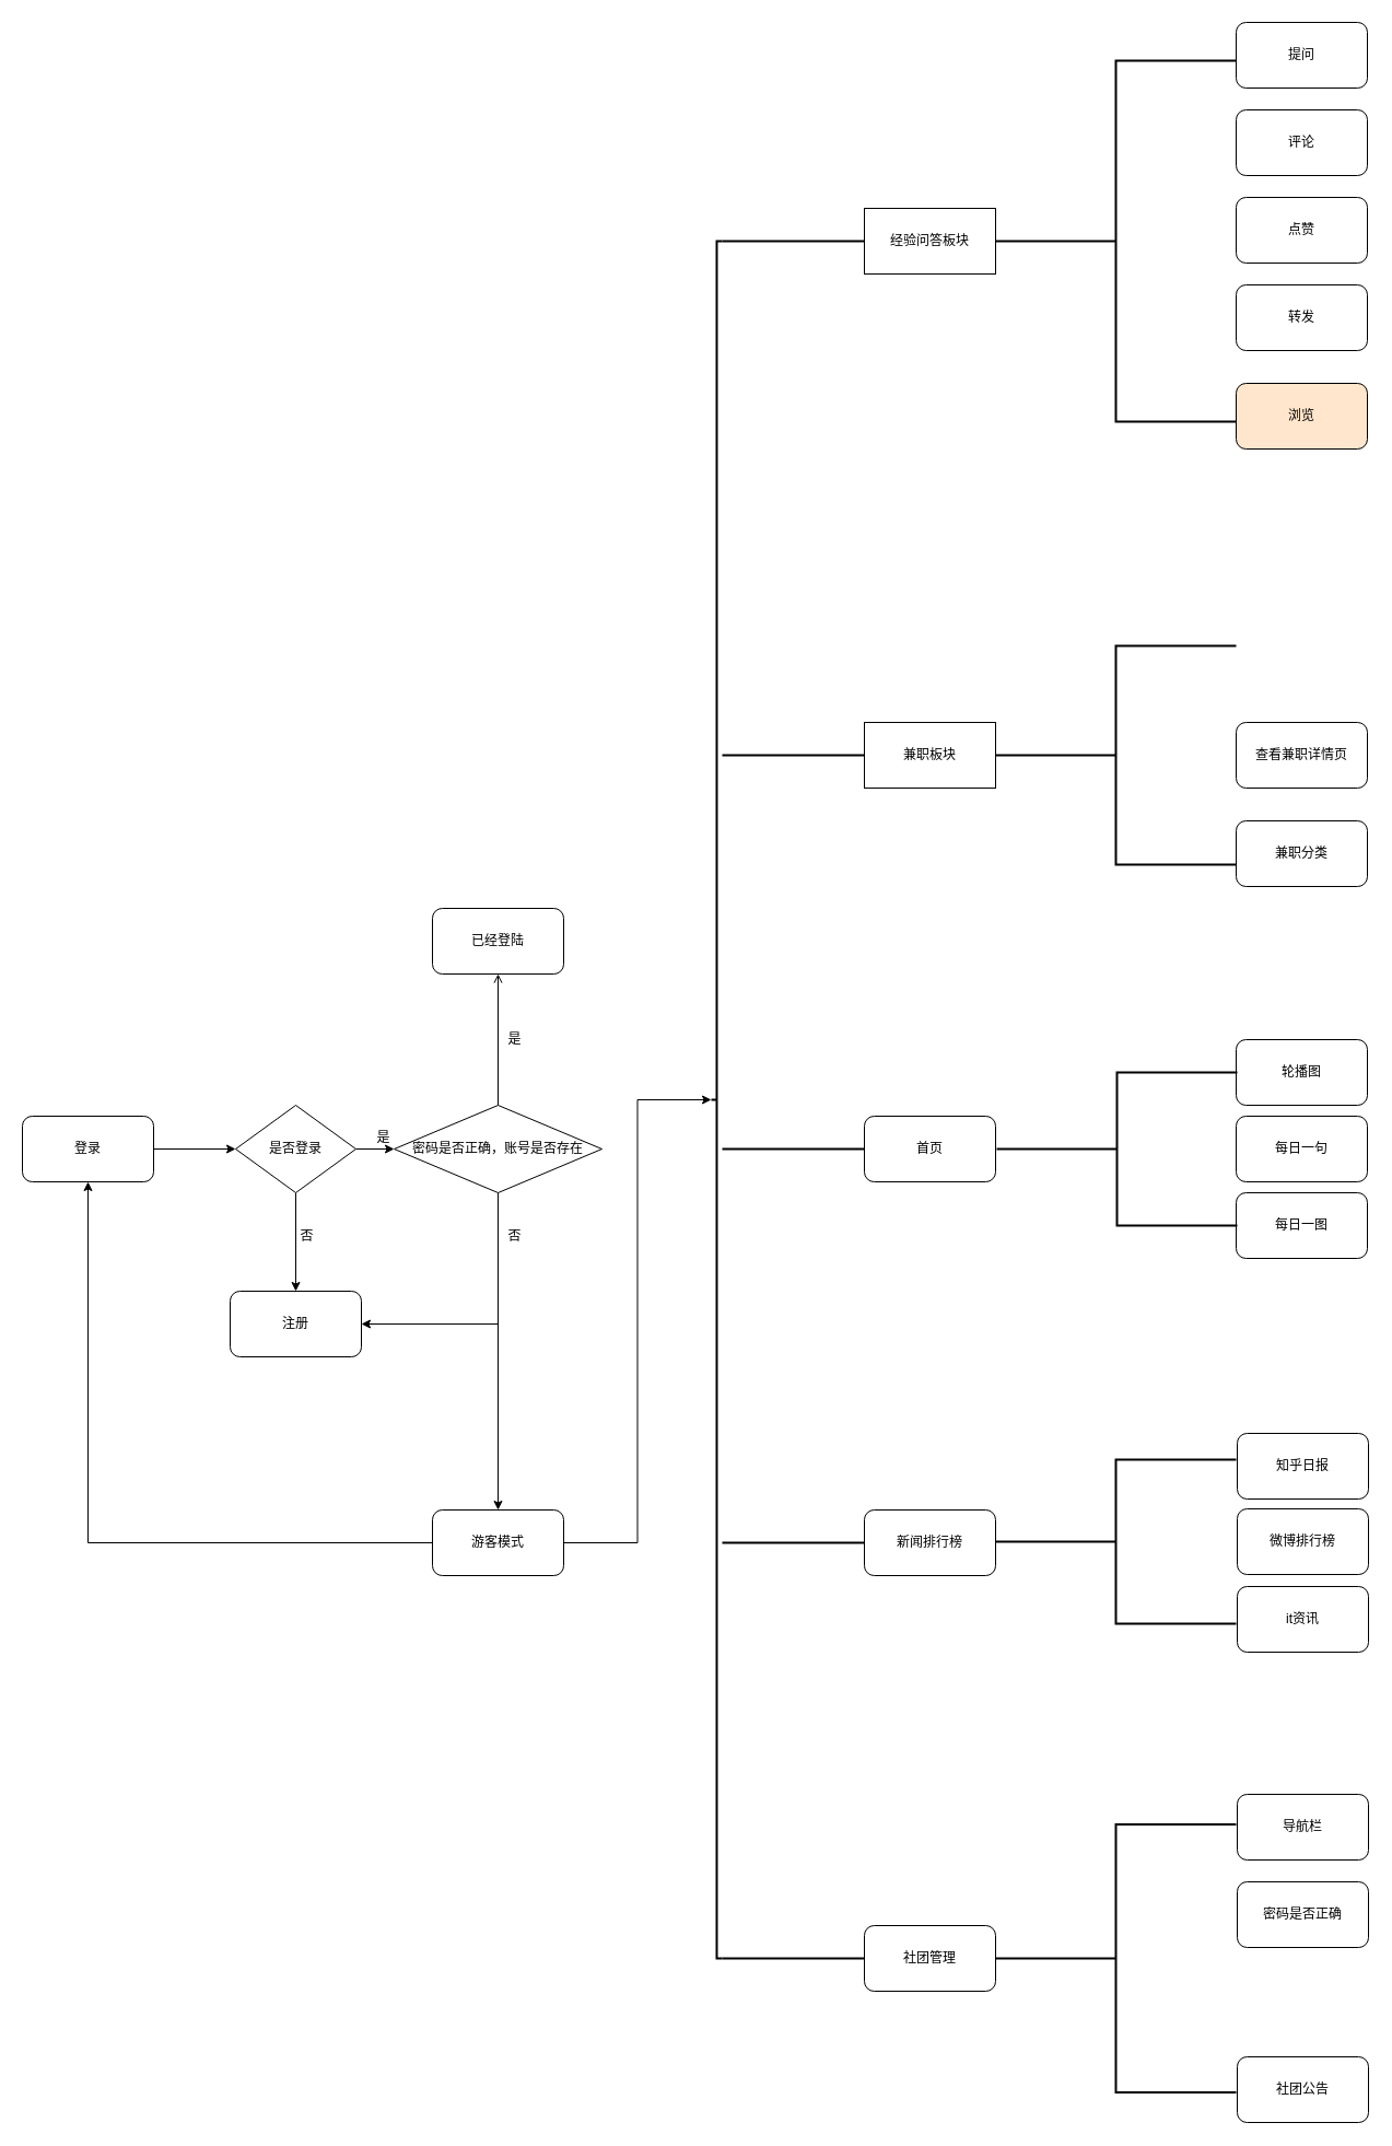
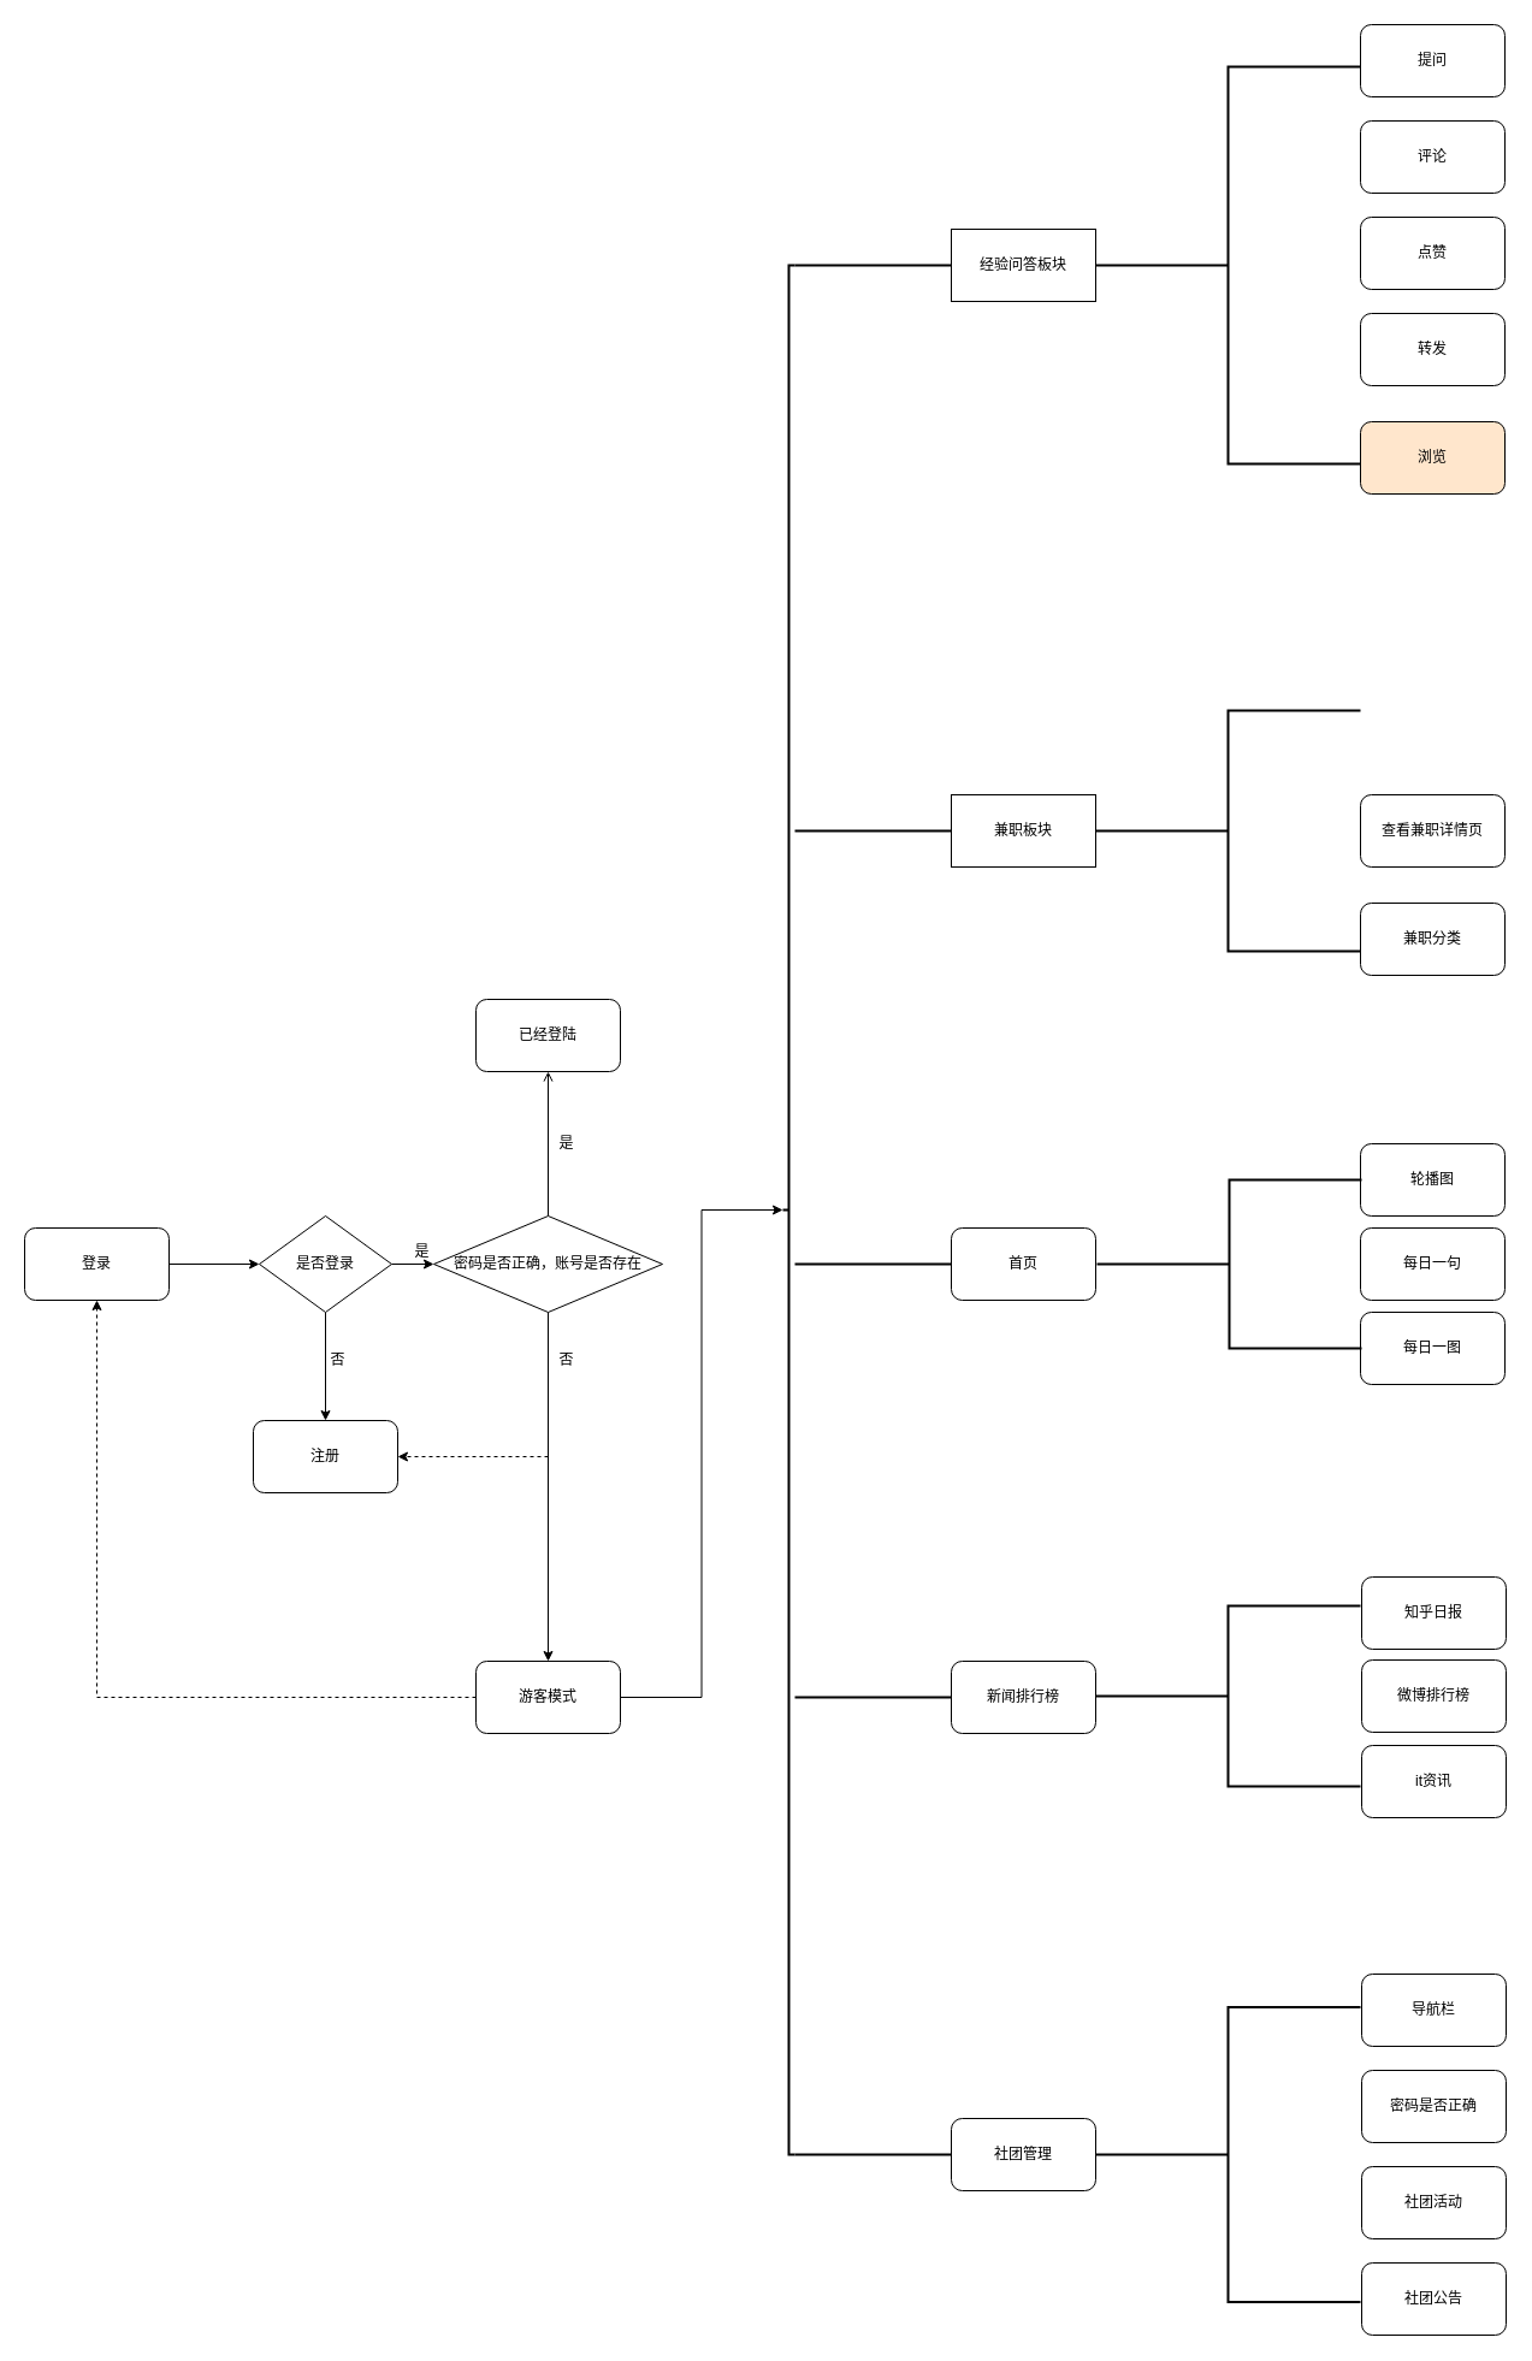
- <mxCell id="29" style="edgeStyle=orthogonalEdgeStyle;rounded=0;orthogonalLoop=1;jettySize=auto;html=1;exitX=0.5;exitY=1;exitDx=0;exitDy=0;entryX=1;entryY=0.5;entryDx=0;entryDy=0;" parent="1" source="32" target="23" edge="1"><mxGeometry relative="1" as="geometry" /></mxCell>
+ <mxCell id="29" style="edgeStyle=orthogonalEdgeStyle;rounded=0;orthogonalLoop=1;jettySize=auto;html=1;exitX=0.5;exitY=1;exitDx=0;exitDy=0;entryX=1;entryY=0.5;entryDx=0;entryDy=0;dashed=1;" parent="1" source="32" target="23" edge="1"><mxGeometry relative="1" as="geometry" /></mxCell>
- <mxCell id="42" style="edgeStyle=orthogonalEdgeStyle;rounded=0;orthogonalLoop=1;jettySize=auto;html=1;exitX=0;exitY=0.5;exitDx=0;exitDy=0;" parent="1" source="44" target="3" edge="1"><mxGeometry relative="1" as="geometry" /></mxCell>
+ <mxCell id="42" style="edgeStyle=orthogonalEdgeStyle;rounded=0;orthogonalLoop=1;jettySize=auto;html=1;exitX=0;exitY=0.5;exitDx=0;exitDy=0;dashed=1;" parent="1" source="44" target="3" edge="1"><mxGeometry relative="1" as="geometry" /></mxCell>
+ <mxCell id="26" value="社团活动" style="rounded=1;whiteSpace=wrap;html=1;" parent="1" vertex="1"><mxGeometry x="1131" y="1800" width="120" height="60" as="geometry" /></mxCell>
